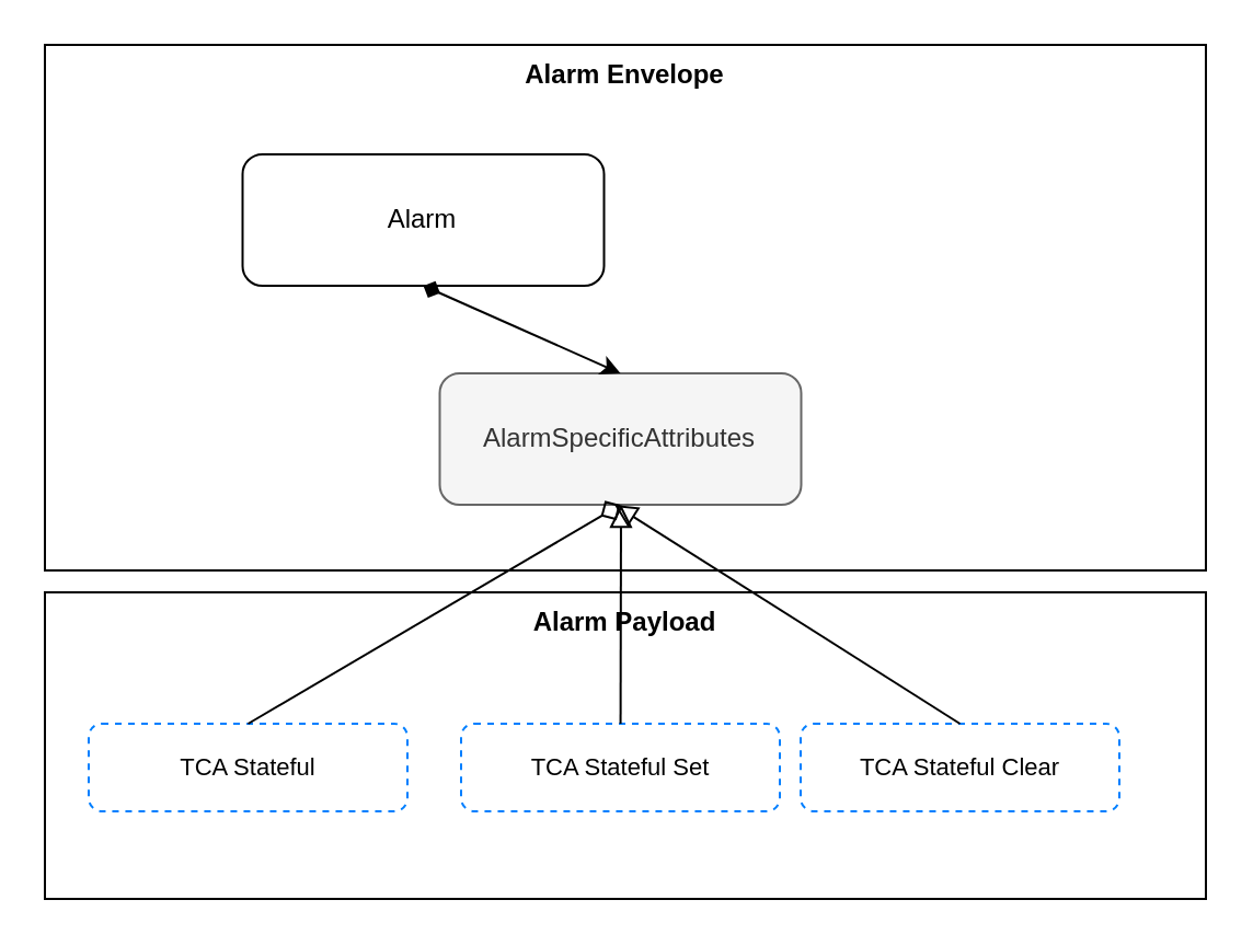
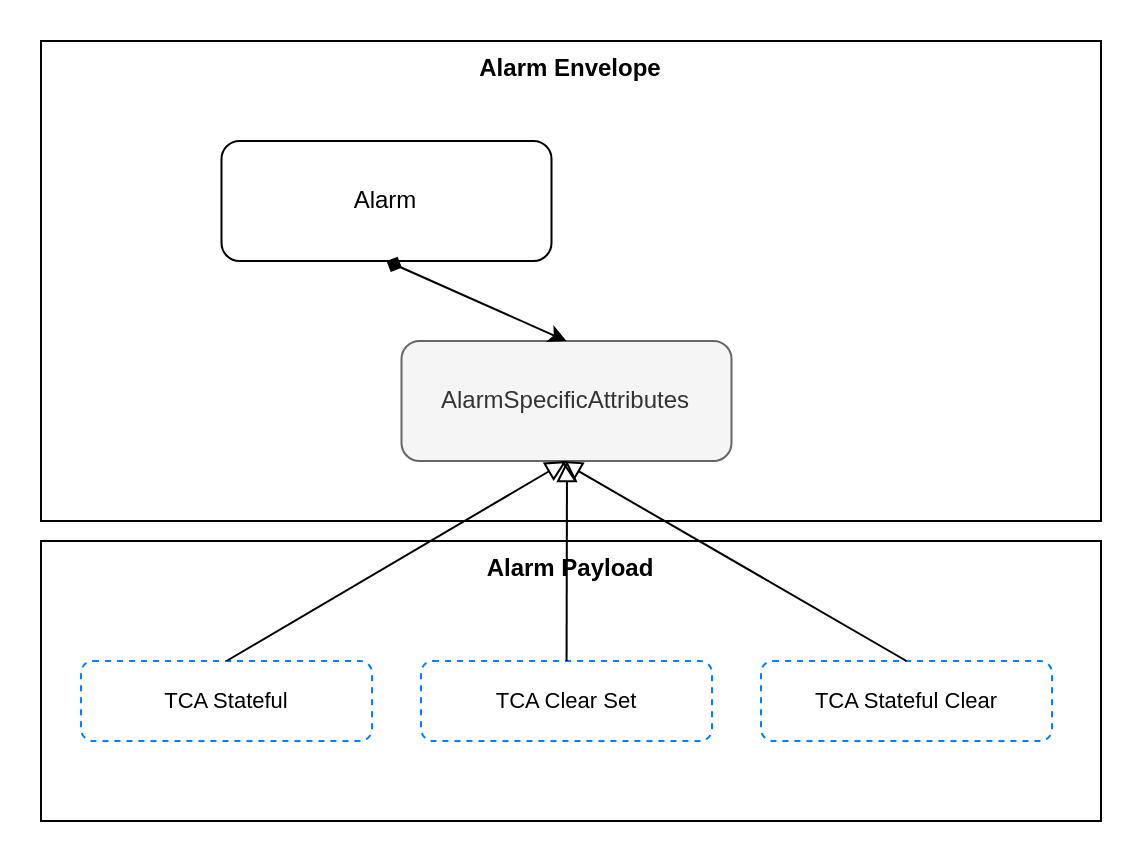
- <mxCell id="8" value="" style="endArrow=diamond;html=1;fontSize=11;endFill=0;exitX=0.5;exitY=0;exitDx=0;exitDy=0;entryX=0.5;entryY=1;entryDx=0;entryDy=0;endSize=8;" parent="1" source="7" target="4" edge="1"><mxGeometry width="50" height="50" relative="1" as="geometry"><mxPoint x="20" y="530" as="sourcePoint" /><mxPoint x="70" y="480" as="targetPoint" /></mxGeometry></mxCell>
+ <mxCell id="8" value="" style="endArrow=block;html=1;fontSize=11;endFill=0;exitX=0.5;exitY=0;exitDx=0;exitDy=0;entryX=0.5;entryY=1;entryDx=0;entryDy=0;endSize=8;" parent="1" source="7" target="4" edge="1"><mxGeometry width="50" height="50" relative="1" as="geometry"><mxPoint x="20" y="530" as="sourcePoint" /><mxPoint x="70" y="480" as="targetPoint" /></mxGeometry></mxCell>
- <mxCell id="10" value="TCA Stateful Set" style="rounded=1;whiteSpace=wrap;html=1;dashed=1;strokeColor=#007FFF;fontSize=11;" vertex="1" parent="1"><mxGeometry x="210" y="330" width="145.5" height="40" as="geometry" /></mxCell>
+ <mxCell id="10" value="TCA Clear Set" style="rounded=1;whiteSpace=wrap;html=1;dashed=1;strokeColor=#007FFF;fontSize=11;" vertex="1" parent="1"><mxGeometry x="210" y="330" width="145.5" height="40" as="geometry" /></mxCell>
- <mxCell id="9" value="TCA Stateful Clear" style="rounded=1;whiteSpace=wrap;html=1;dashed=1;strokeColor=#007FFF;fontSize=11;" vertex="1" parent="1"><mxGeometry x="365" y="330" width="145.5" height="40" as="geometry" /></mxCell>
+ <mxCell id="9" value="TCA Stateful Clear" style="rounded=1;whiteSpace=wrap;html=1;dashed=1;strokeColor=#007FFF;fontSize=11;" vertex="1" parent="1"><mxGeometry x="380" y="330" width="145.5" height="40" as="geometry" /></mxCell>
